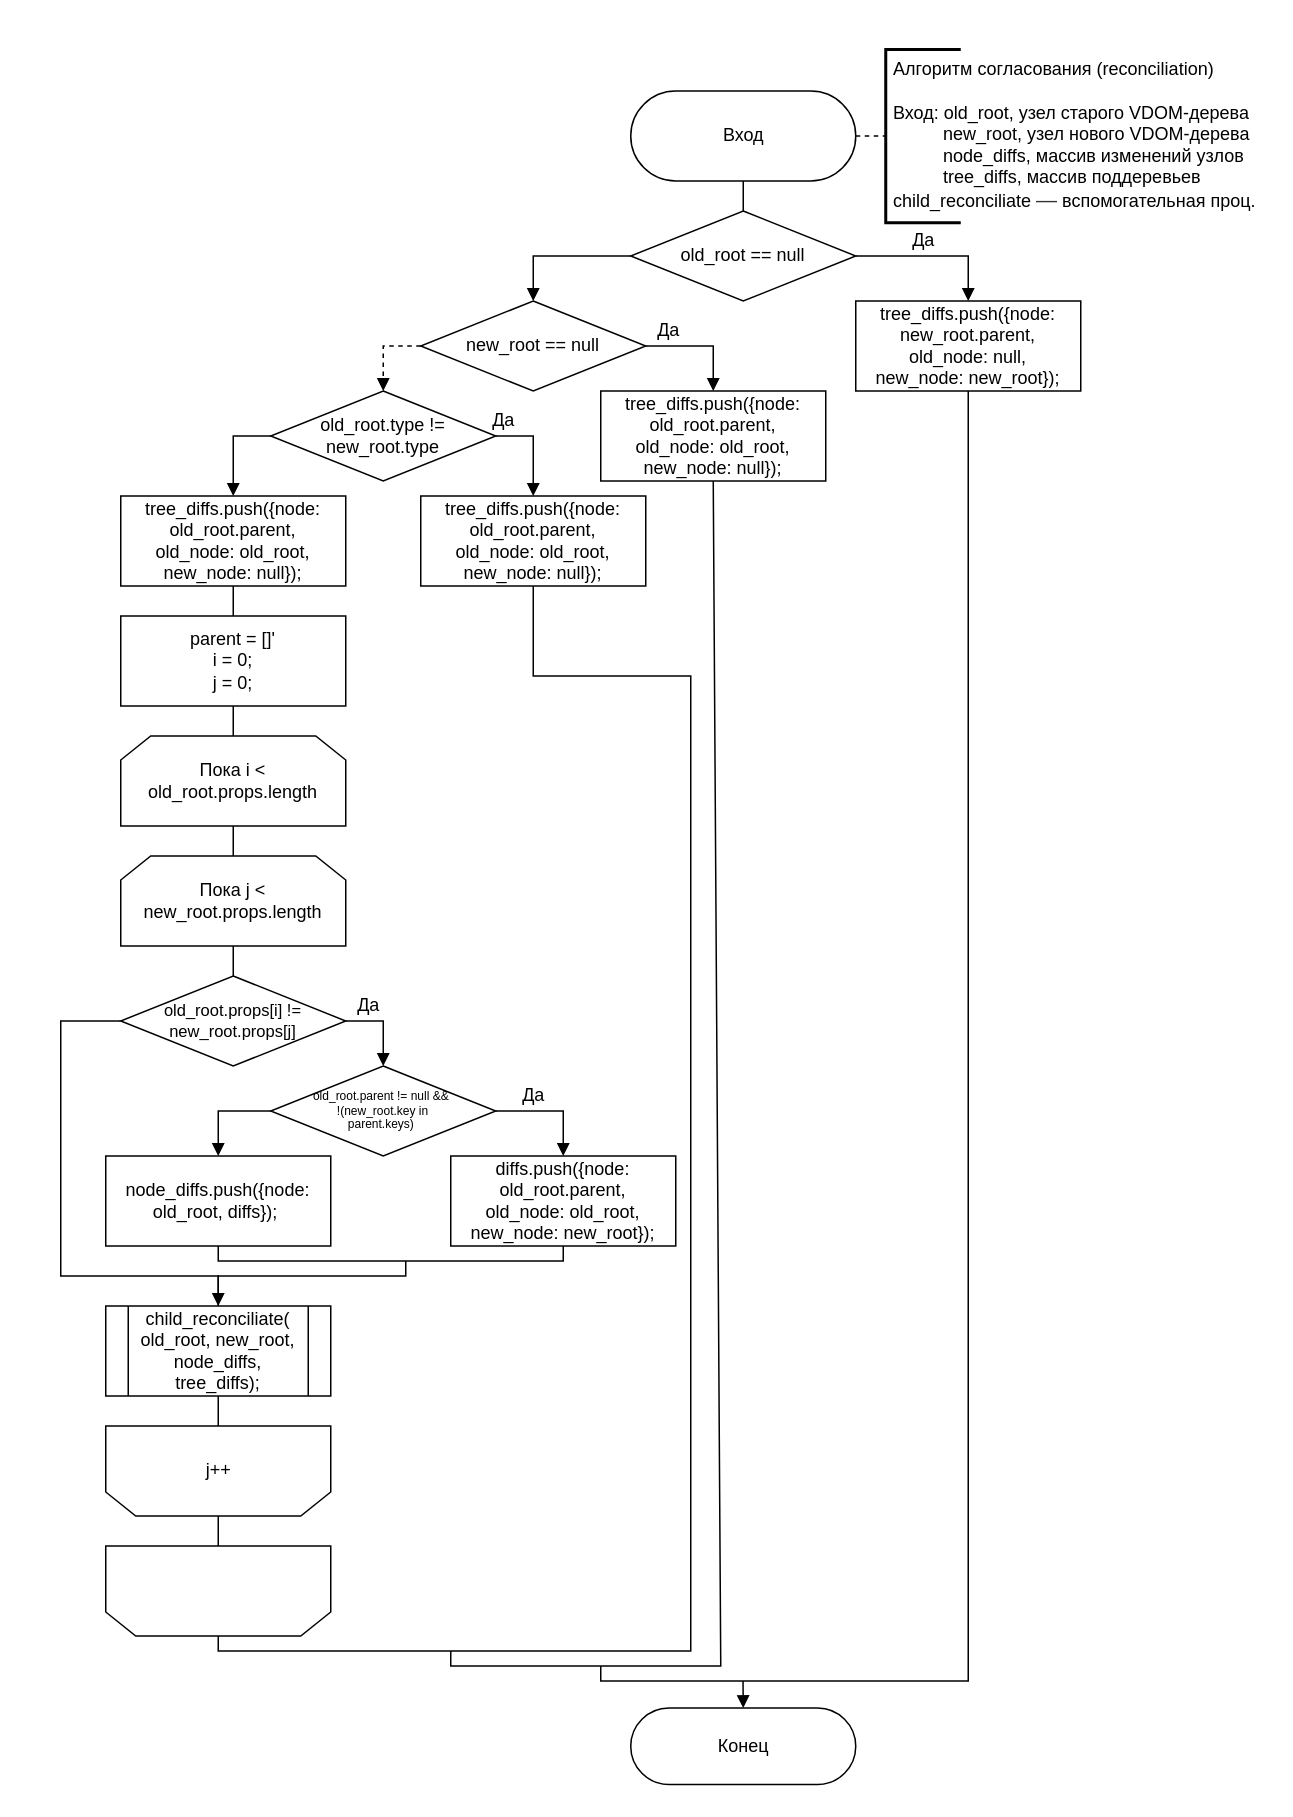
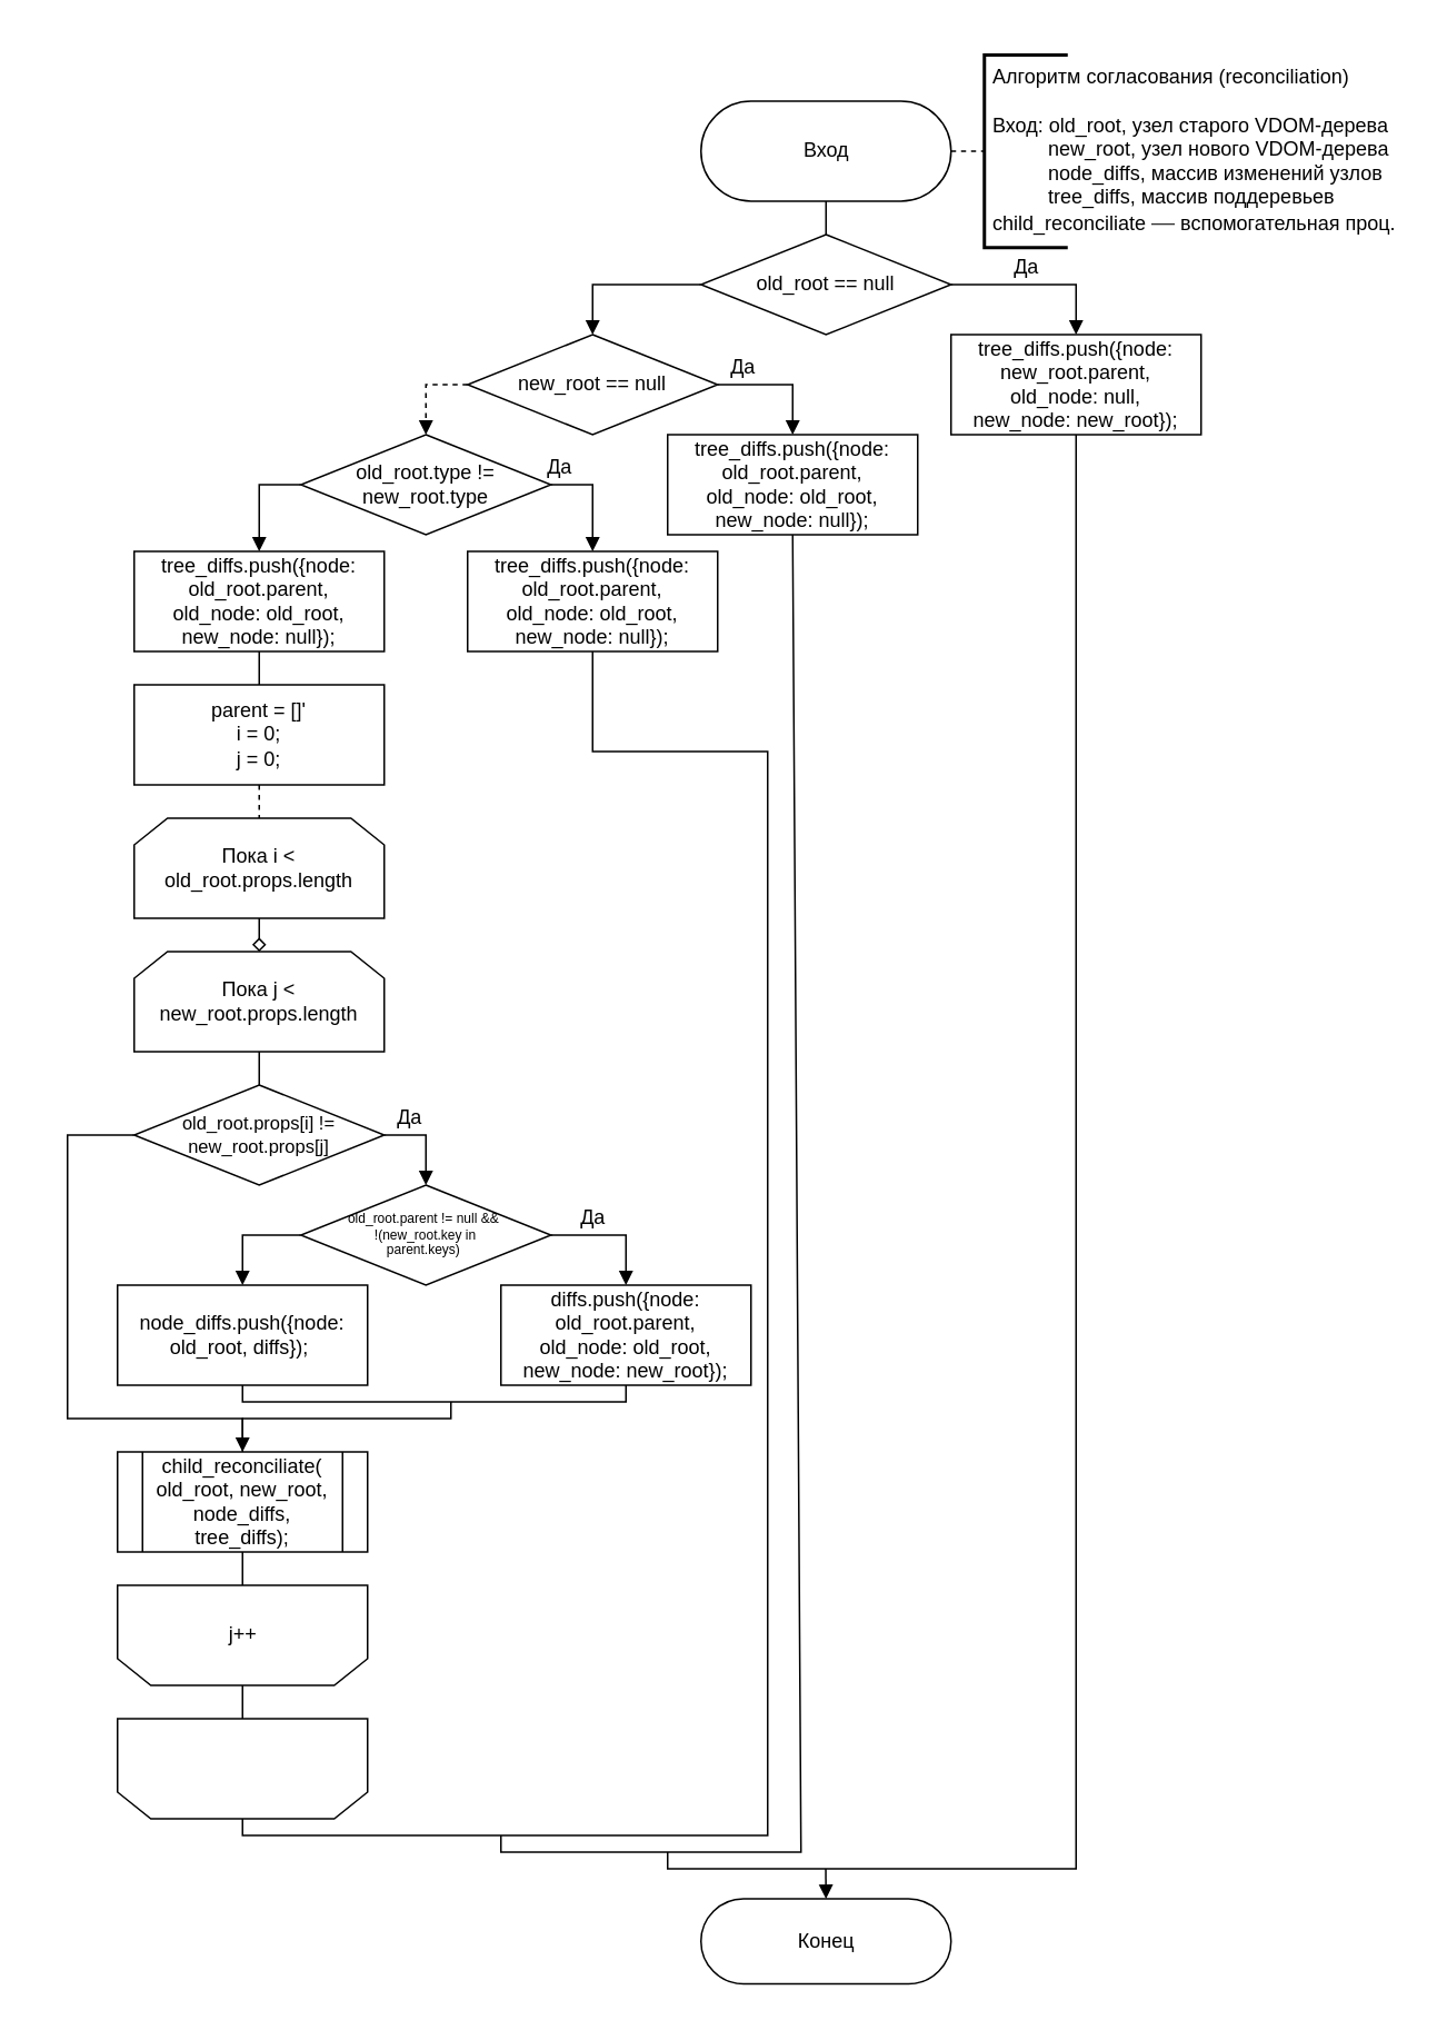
- <mxCell id="34" style="edgeStyle=none;rounded=0;html=1;exitX=0.5;exitY=1;exitDx=0;exitDy=0;entryX=0.5;entryY=0;entryDx=0;entryDy=0;fontSize=8;endArrow=none;endFill=0;" parent="1" source="35" target="8" edge="1"><mxGeometry relative="1" as="geometry" /></mxCell>
+ <mxCell id="34" style="edgeStyle=none;rounded=0;html=1;exitX=0.5;exitY=1;exitDx=0;exitDy=0;entryX=0.5;entryY=0;entryDx=0;entryDy=0;fontSize=8;endArrow=none;endFill=0;dashed=1;" parent="1" source="35" target="8" edge="1"><mxGeometry relative="1" as="geometry" /></mxCell>
- <mxCell id="7" style="edgeStyle=none;rounded=0;html=1;exitX=0.5;exitY=1;exitDx=0;exitDy=0;entryX=0.5;entryY=0;entryDx=0;entryDy=0;fontSize=8;endArrow=none;endFill=0;" parent="1" source="8" target="37" edge="1"><mxGeometry relative="1" as="geometry" /></mxCell>
+ <mxCell id="7" style="edgeStyle=none;rounded=0;html=1;exitX=0.5;exitY=1;exitDx=0;exitDy=0;entryX=0.5;entryY=0;entryDx=0;entryDy=0;fontSize=8;endArrow=diamond;endFill=0;" parent="1" source="8" target="37" edge="1"><mxGeometry relative="1" as="geometry" /></mxCell>
